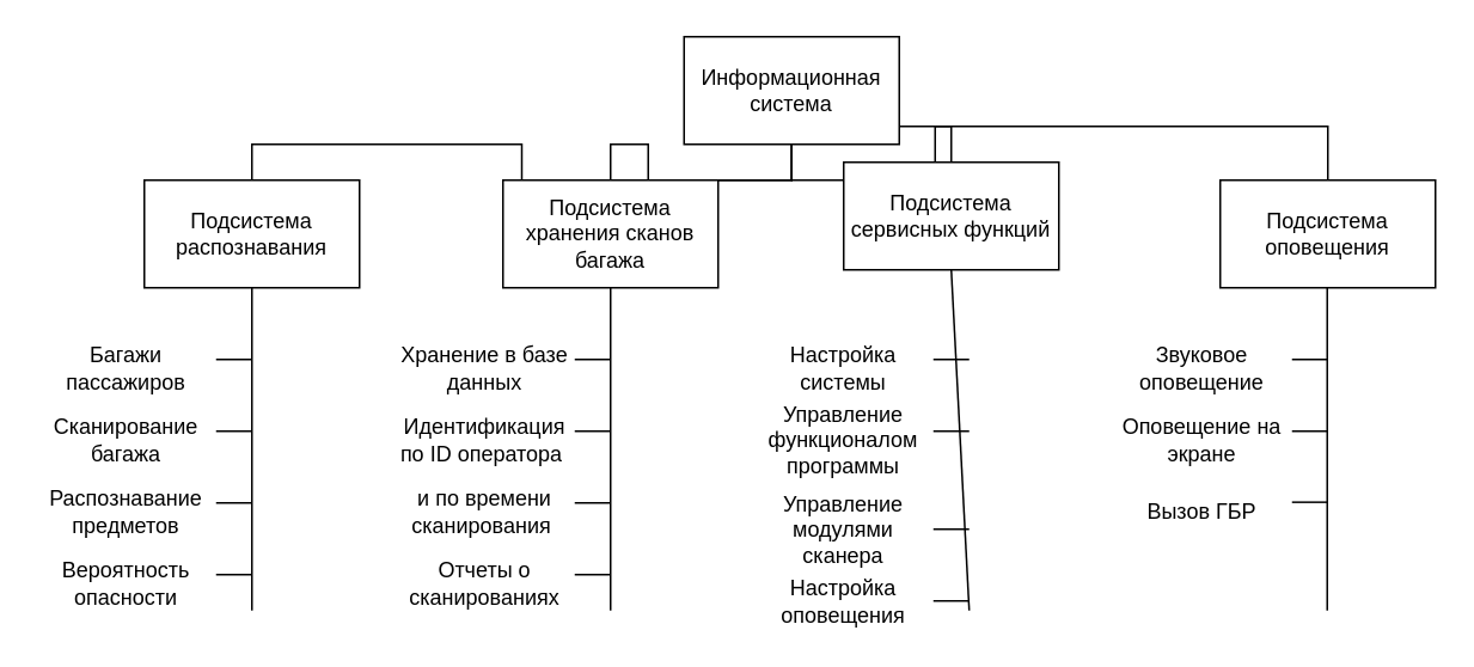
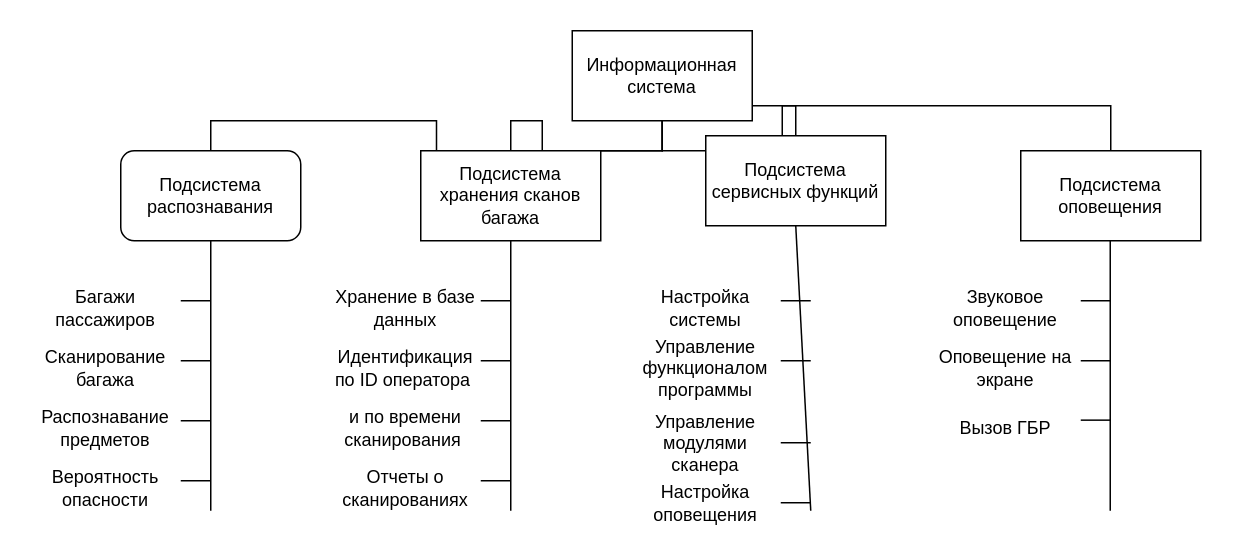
- <mxCell id="7" value="Подсистема распознавания" style="rounded=0;whiteSpace=wrap;html=1;" parent="1" vertex="1"><mxGeometry x="80" y="100" width="120" height="60" as="geometry" /></mxCell>
+ <mxCell id="7" value="Подсистема распознавания" style="whiteSpace=wrap;html=1;rounded=1;" parent="1" vertex="1"><mxGeometry x="80" y="100" width="120" height="60" as="geometry" /></mxCell>
